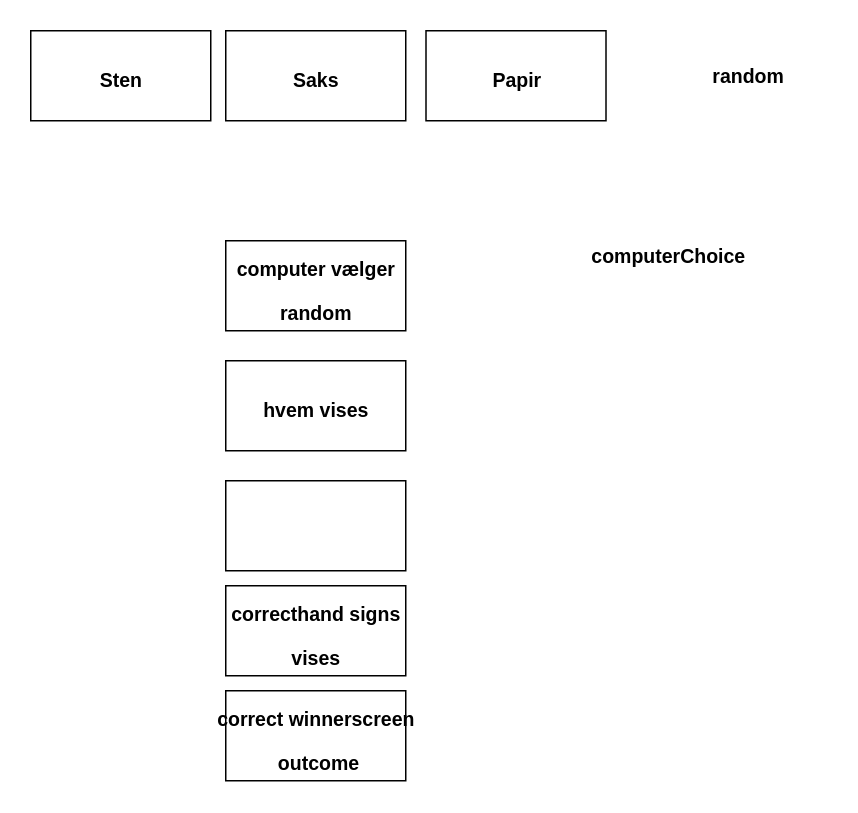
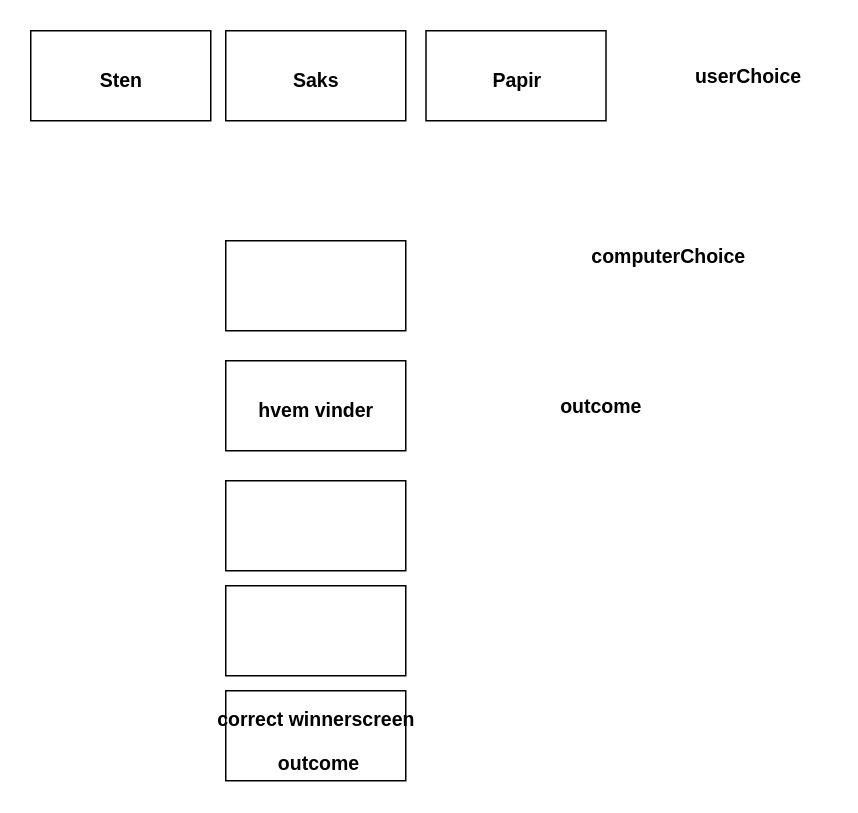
- <mxCell id="17" value="random&amp;nbsp;" style="text;strokeColor=none;fillColor=none;html=1;fontSize=13;fontStyle=1;verticalAlign=middle;align=center;" vertex="1" parent="1"><mxGeometry x="450" y="30" width="100" height="40" as="geometry" /></mxCell>
+ <mxCell id="17" value="userChoice&amp;nbsp;" style="text;strokeColor=none;fillColor=none;html=1;fontSize=13;fontStyle=1;verticalAlign=middle;align=center;" vertex="1" parent="1"><mxGeometry x="450" y="30" width="100" height="40" as="geometry" /></mxCell>
- <mxCell id="9" value="&lt;span style=&quot;font-size: 13px;&quot;&gt;computer vælger&lt;br&gt;random&lt;/span&gt;" style="text;strokeColor=none;fillColor=none;html=1;fontSize=24;fontStyle=1;verticalAlign=middle;align=center;" vertex="1" parent="1"><mxGeometry x="160" y="170" width="100" height="40" as="geometry" /></mxCell>
- <mxCell id="11" value="&lt;span style=&quot;font-size: 13px;&quot;&gt;hvem vises&lt;/span&gt;" style="text;strokeColor=none;fillColor=none;html=1;fontSize=24;fontStyle=1;verticalAlign=middle;align=center;" vertex="1" parent="1"><mxGeometry x="160" y="250" width="100" height="40" as="geometry" /></mxCell>
+ <mxCell id="11" value="&lt;span style=&quot;font-size: 13px;&quot;&gt;hvem vinder&lt;/span&gt;" style="text;strokeColor=none;fillColor=none;html=1;fontSize=24;fontStyle=1;verticalAlign=middle;align=center;" vertex="1" parent="1"><mxGeometry x="160" y="250" width="100" height="40" as="geometry" /></mxCell>
+ <mxCell id="18" value="outcome" style="text;strokeColor=none;fillColor=none;html=1;fontSize=13;fontStyle=1;verticalAlign=middle;align=center;" vertex="1" parent="1"><mxGeometry x="350" y="250" width="100" height="40" as="geometry" /></mxCell>
- <mxCell id="14" value="&lt;span style=&quot;font-size: 13px;&quot;&gt;correcthand signs &lt;br&gt;vises&lt;/span&gt;" style="text;strokeColor=none;fillColor=none;html=1;fontSize=24;fontStyle=1;verticalAlign=middle;align=center;" vertex="1" parent="1"><mxGeometry x="160" y="400" width="100" height="40" as="geometry" /></mxCell>
